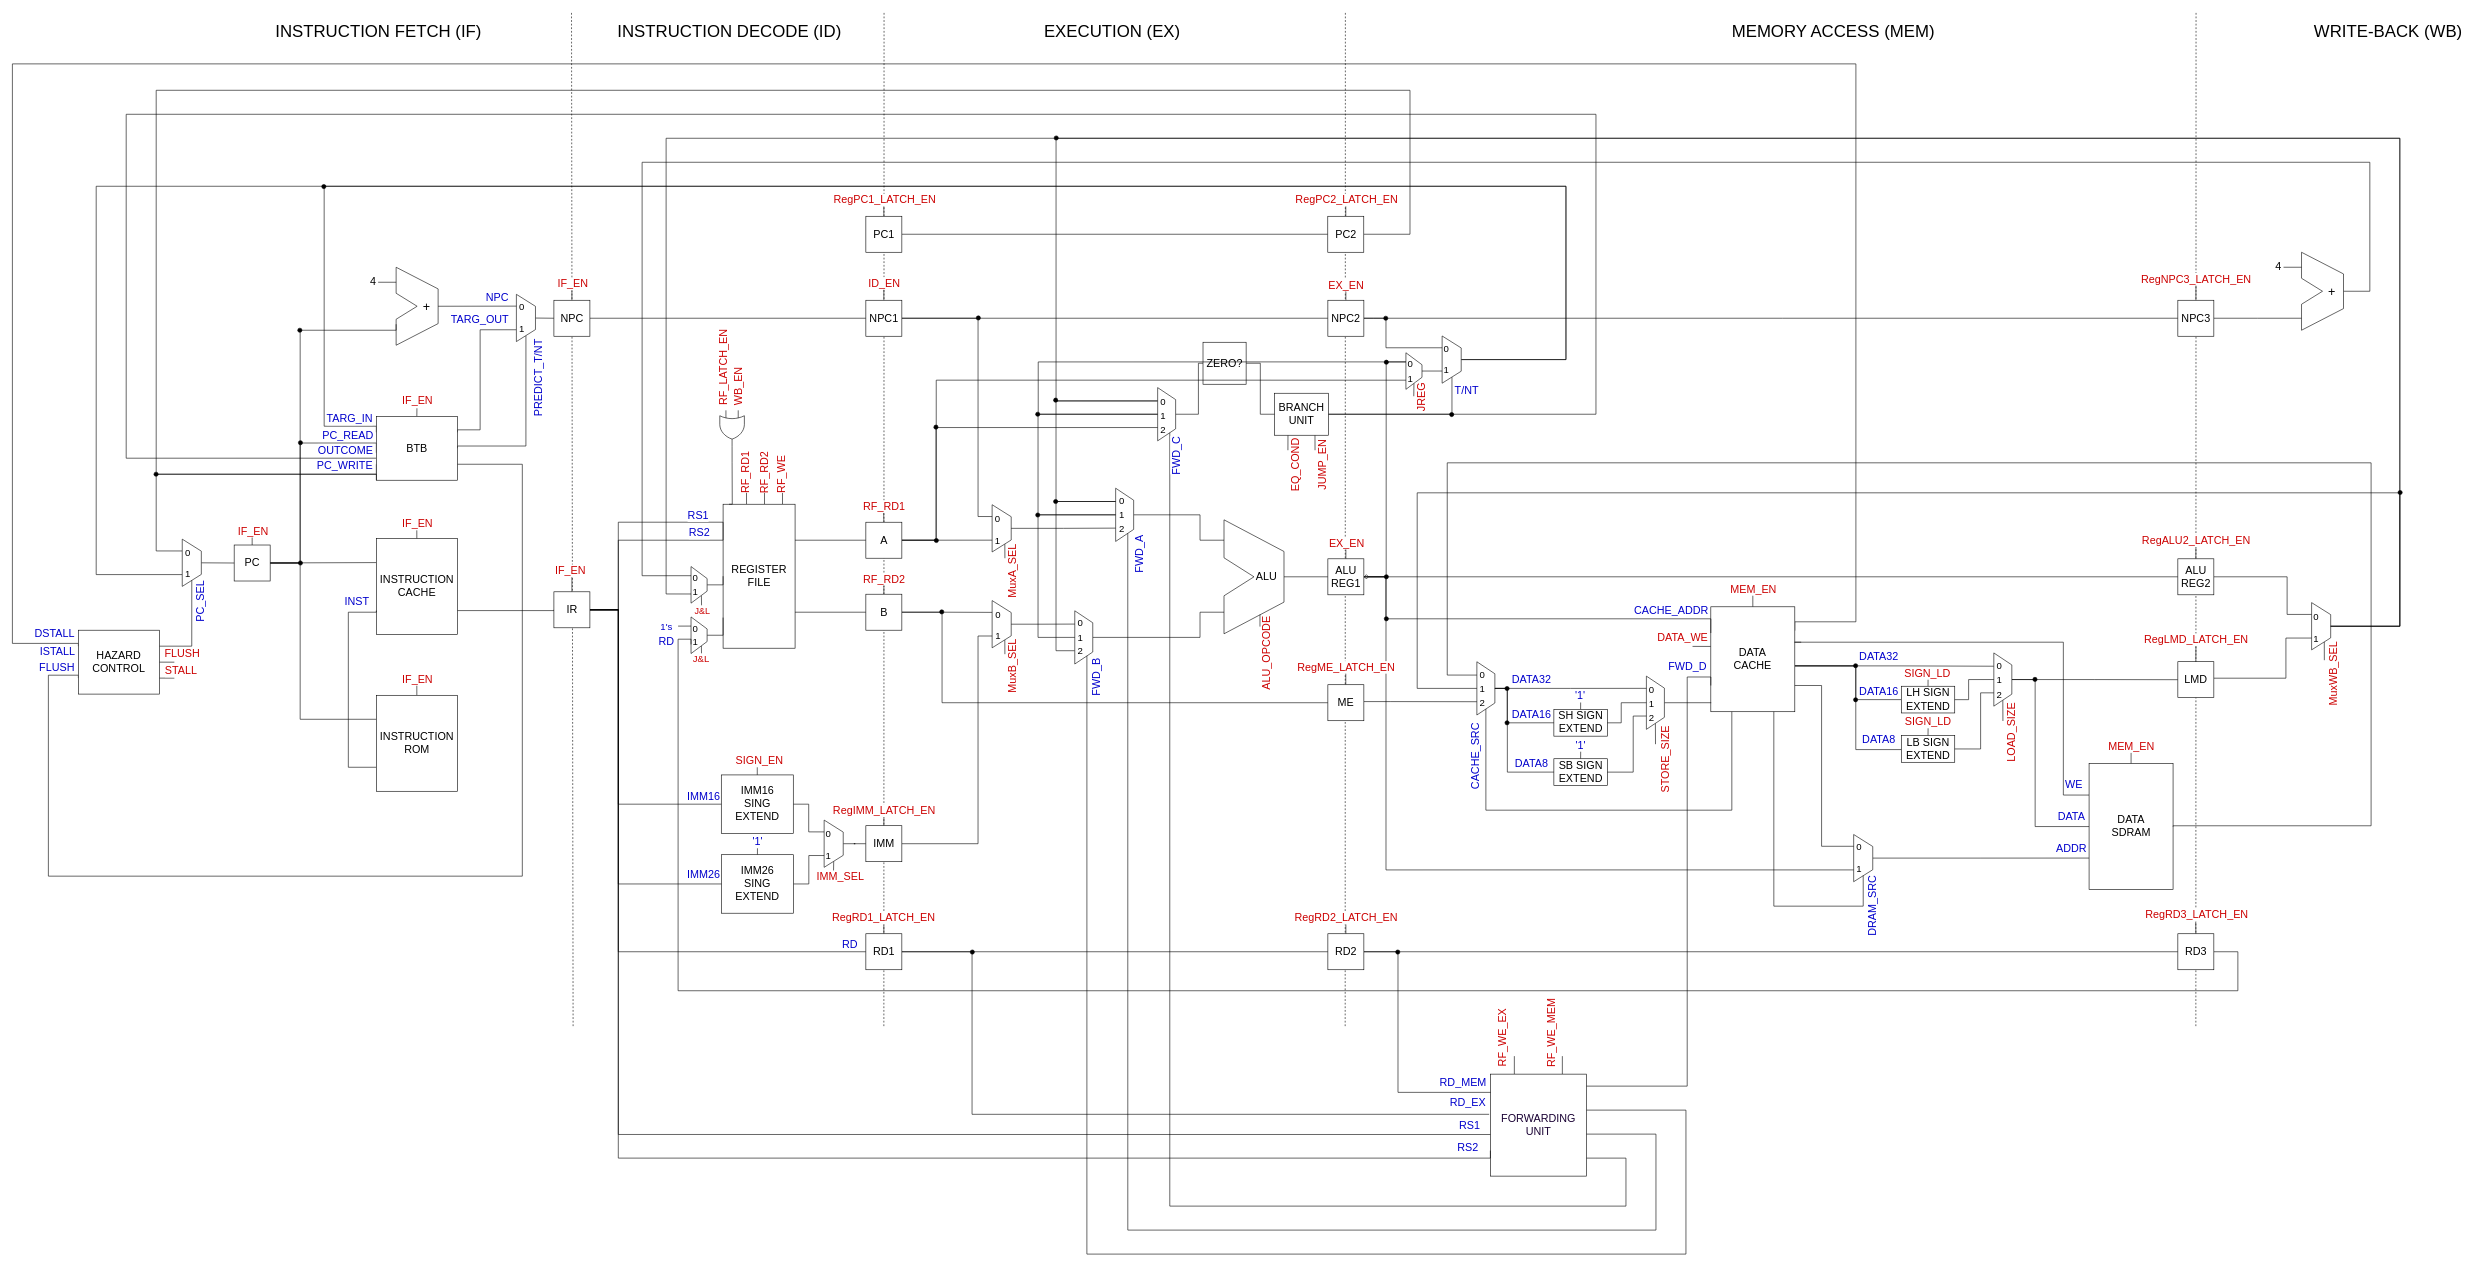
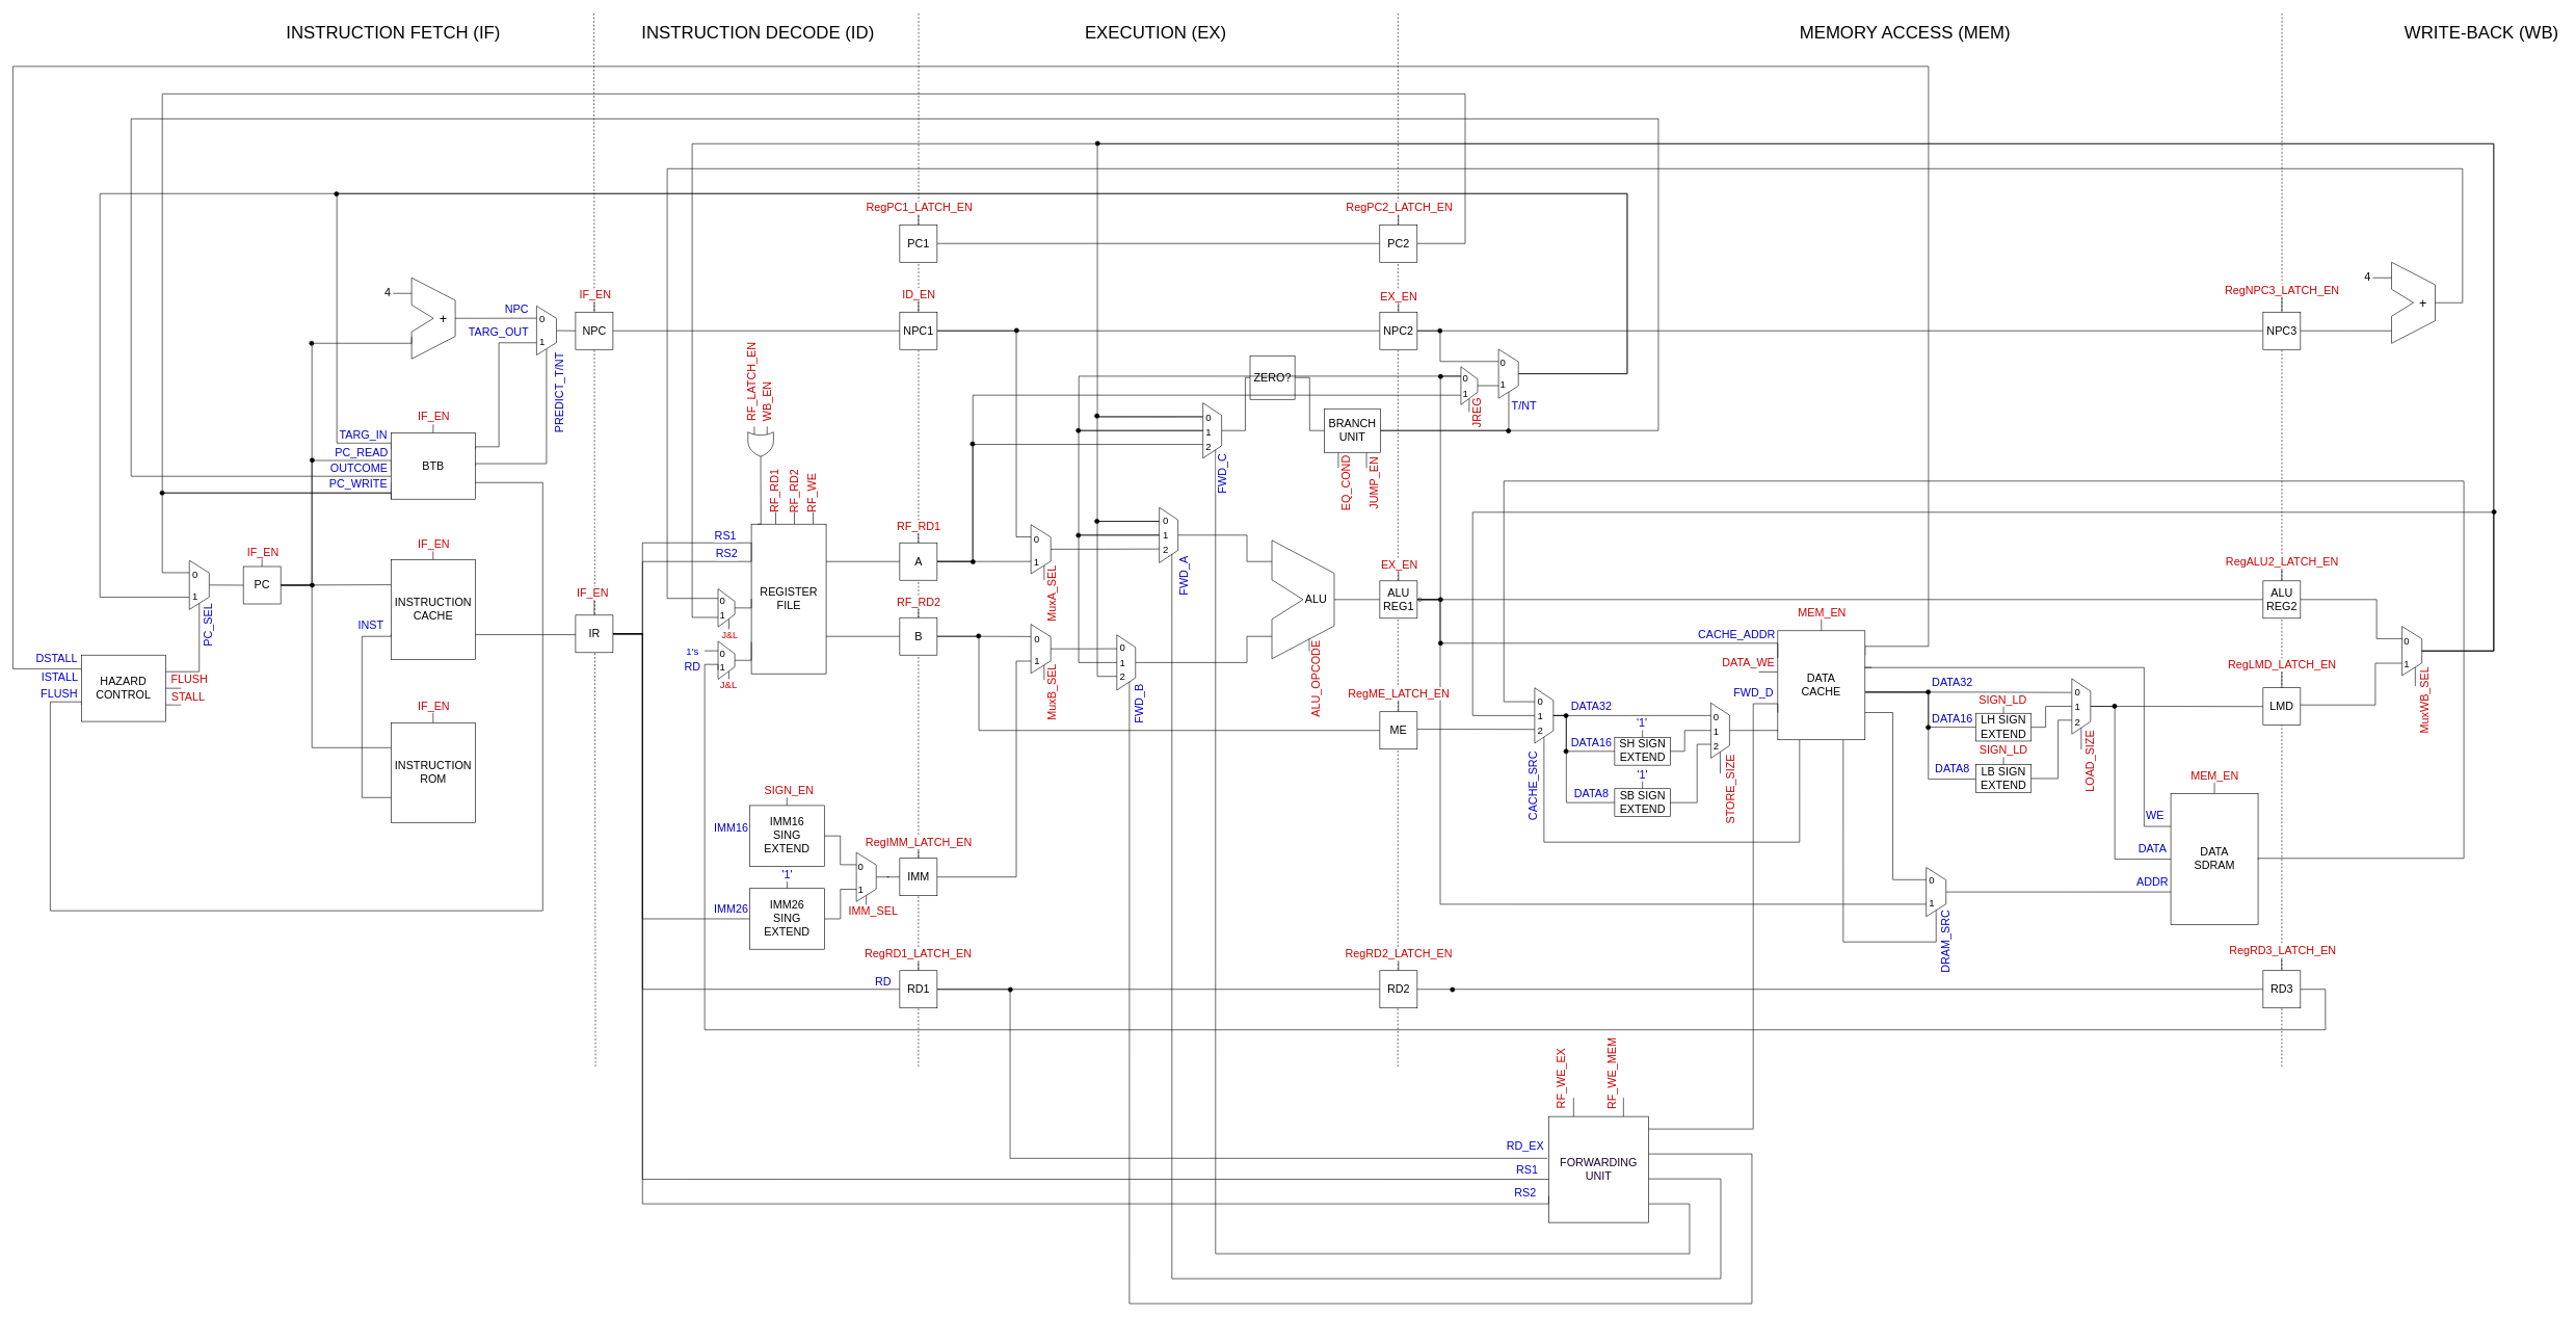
- <mxCell id="164" style="edgeStyle=orthogonalEdgeStyle;rounded=0;orthogonalLoop=1;jettySize=auto;html=1;entryX=0.5;entryY=1;entryDx=0;entryDy=0;endArrow=none;endFill=0;strokeColor=#000000;fontColor=#0000CC;exitX=1;exitY=0.5;exitDx=0;exitDy=0;" parent="1" source="286" target="160" edge="1"><mxGeometry relative="1" as="geometry"><mxPoint x="949.67" y="960" as="sourcePoint" /><mxPoint x="1196.67" y="1340" as="targetPoint" /><Array as="points"><mxPoint x="1030" y="1016" /><mxPoint x="1030" y="1340" /></Array></mxGeometry></mxCell>
- <mxCell id="99" style="edgeStyle=orthogonalEdgeStyle;rounded=0;orthogonalLoop=1;jettySize=auto;html=1;endArrow=none;endFill=0;strokeWidth=1;fontSize=18;fontColor=#CC0000;entryX=0.003;entryY=0.179;entryDx=0;entryDy=0;entryPerimeter=0;" parent="1" source="316" target="96" edge="1"><mxGeometry relative="1" as="geometry"><Array as="points"><mxPoint x="2329.67" y="1586" /><mxPoint x="2329.67" y="1820" /></Array><mxPoint x="2656.81" y="1990" as="targetPoint" /></mxGeometry></mxCell>
- <mxCell id="100" value="RD_MEM" style="edgeLabel;html=1;align=center;verticalAlign=middle;resizable=0;points=[];fontSize=18;fontColor=#0000CC;" parent="99" vertex="1" connectable="0"><mxGeometry x="0.893" y="8" relative="1" as="geometry"><mxPoint x="-22.92" y="-8.43" as="offset" /></mxGeometry></mxCell>
